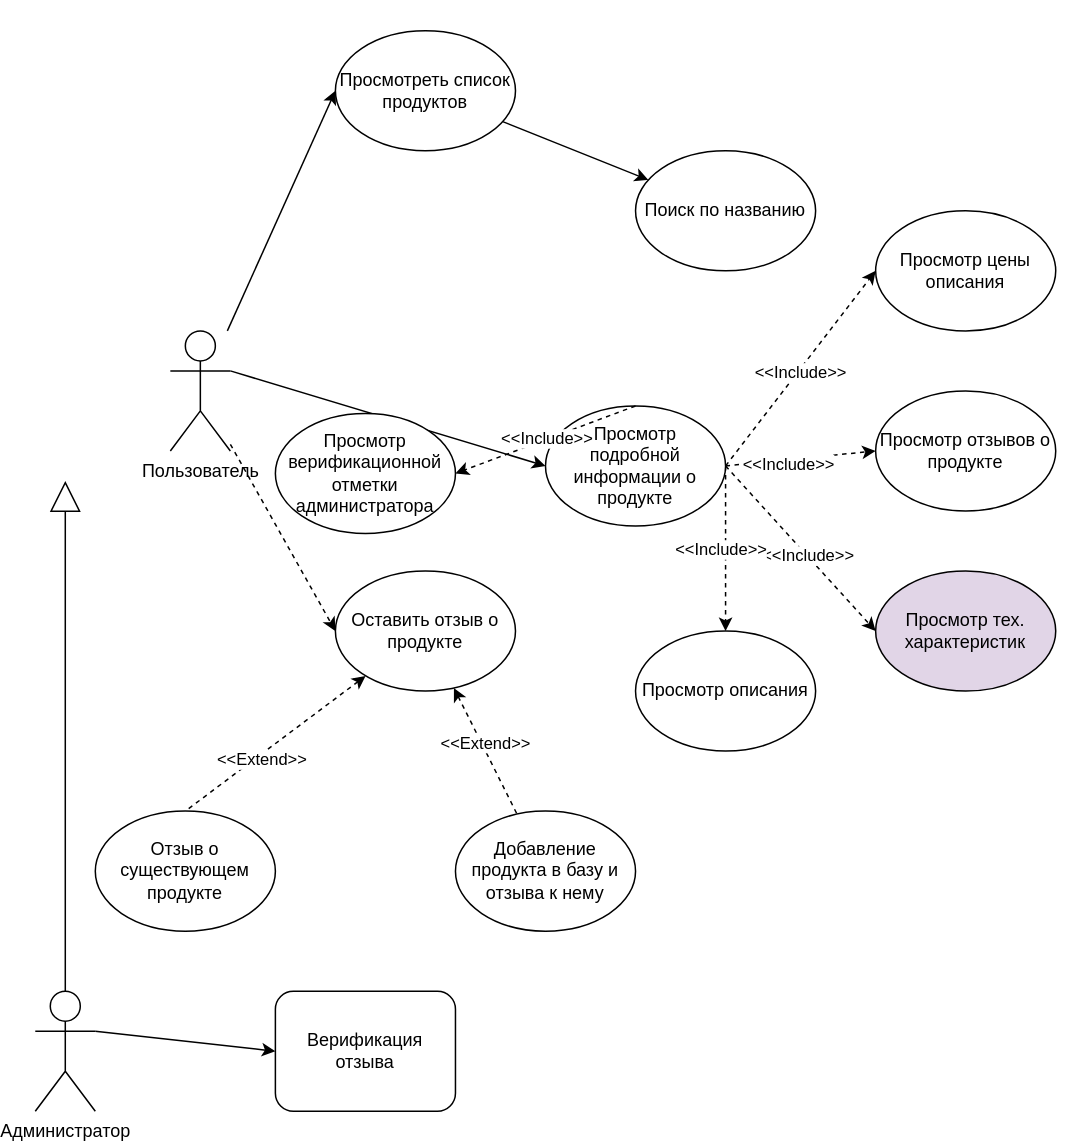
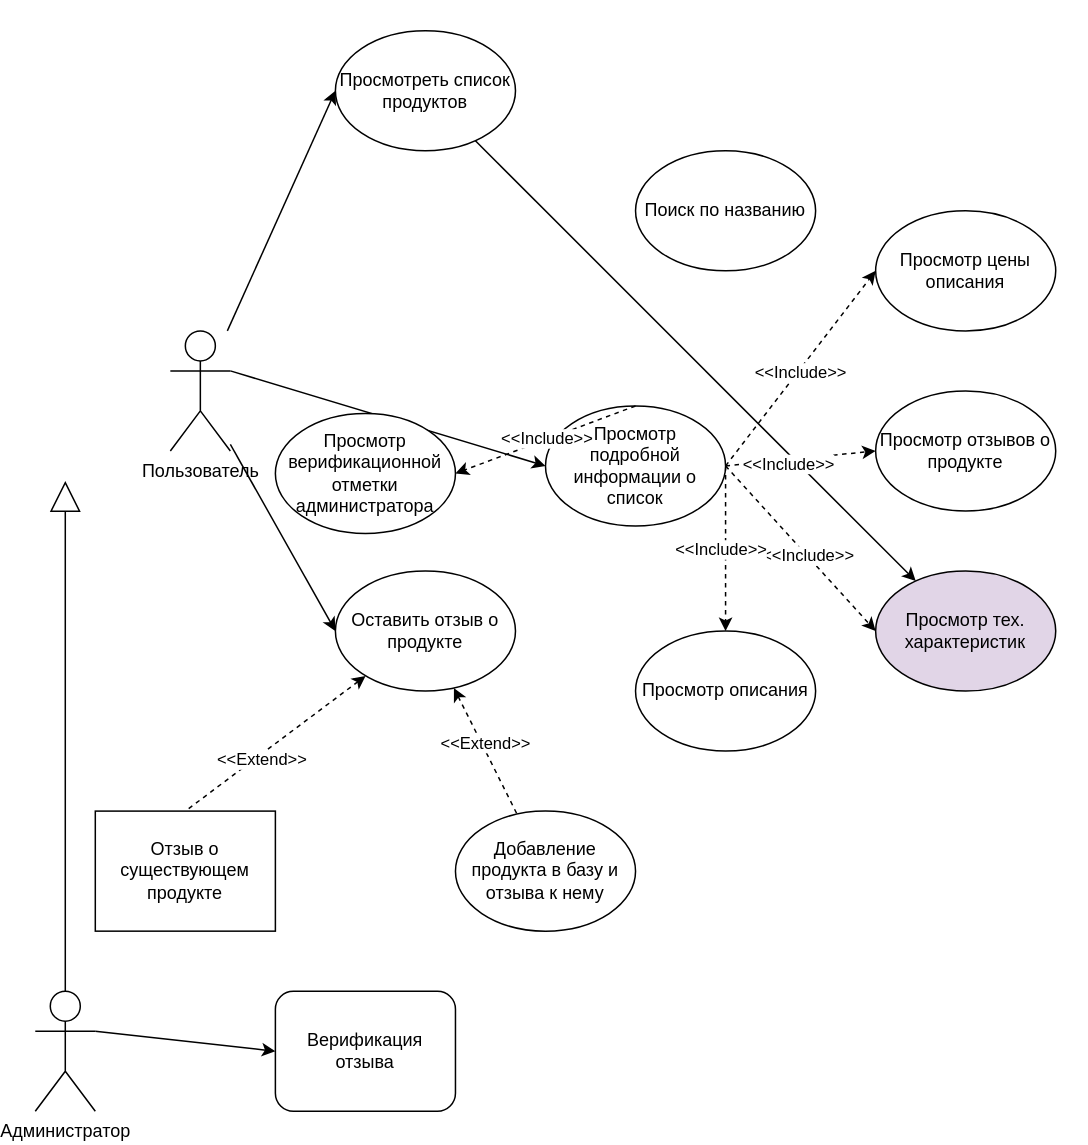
- <mxCell id="6" style="rounded=0;orthogonalLoop=1;jettySize=auto;html=1;" edge="1" parent="1" source="7" target="8"><mxGeometry relative="1" as="geometry" /></mxCell>
+ <mxCell id="6" style="rounded=0;orthogonalLoop=1;jettySize=auto;html=1;" edge="1" parent="1" source="7" target="19"><mxGeometry relative="1" as="geometry" /></mxCell>
- <mxCell id="17" value="Просмотр подробной информации о продукте&lt;br&gt;" style="ellipse;whiteSpace=wrap;html=1;" vertex="1" parent="1"><mxGeometry x="360" y="270" width="120" height="80" as="geometry" /></mxCell>
+ <mxCell id="17" value="Просмотр подробной информации о список&lt;br&gt;" style="ellipse;whiteSpace=wrap;html=1;" vertex="1" parent="1"><mxGeometry x="360" y="270" width="120" height="80" as="geometry" /></mxCell>
- <mxCell id="4" style="rounded=0;orthogonalLoop=1;jettySize=auto;html=1;entryX=0;entryY=0.5;entryDx=0;entryDy=0;dashed=1;" edge="1" parent="1" source="5" target="26"><mxGeometry relative="1" as="geometry" /></mxCell>
+ <mxCell id="4" style="rounded=0;orthogonalLoop=1;jettySize=auto;html=1;entryX=0;entryY=0.5;entryDx=0;entryDy=0;" edge="1" parent="1" source="5" target="26"><mxGeometry relative="1" as="geometry" /></mxCell>
- <mxCell id="27" value="Отзыв о существующем продукте&lt;br&gt;" style="ellipse;whiteSpace=wrap;html=1;" vertex="1" parent="1"><mxGeometry x="60" y="540" width="120" height="80" as="geometry" /></mxCell>
+ <mxCell id="27" value="Отзыв о существующем продукте&lt;br&gt;" style="whiteSpace=wrap;html=1;rounded=0;" vertex="1" parent="1"><mxGeometry x="60" y="540" width="120" height="80" as="geometry" /></mxCell>
